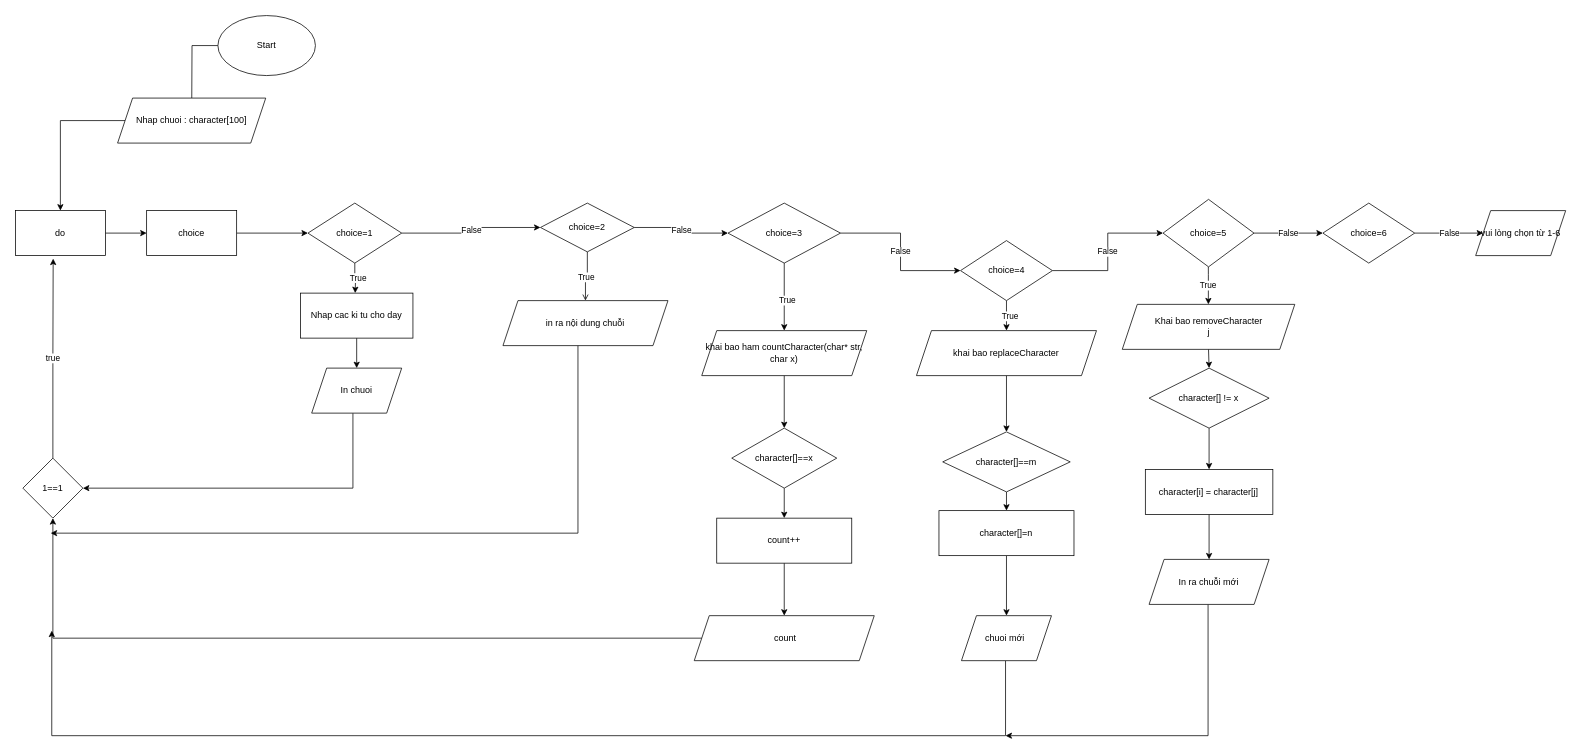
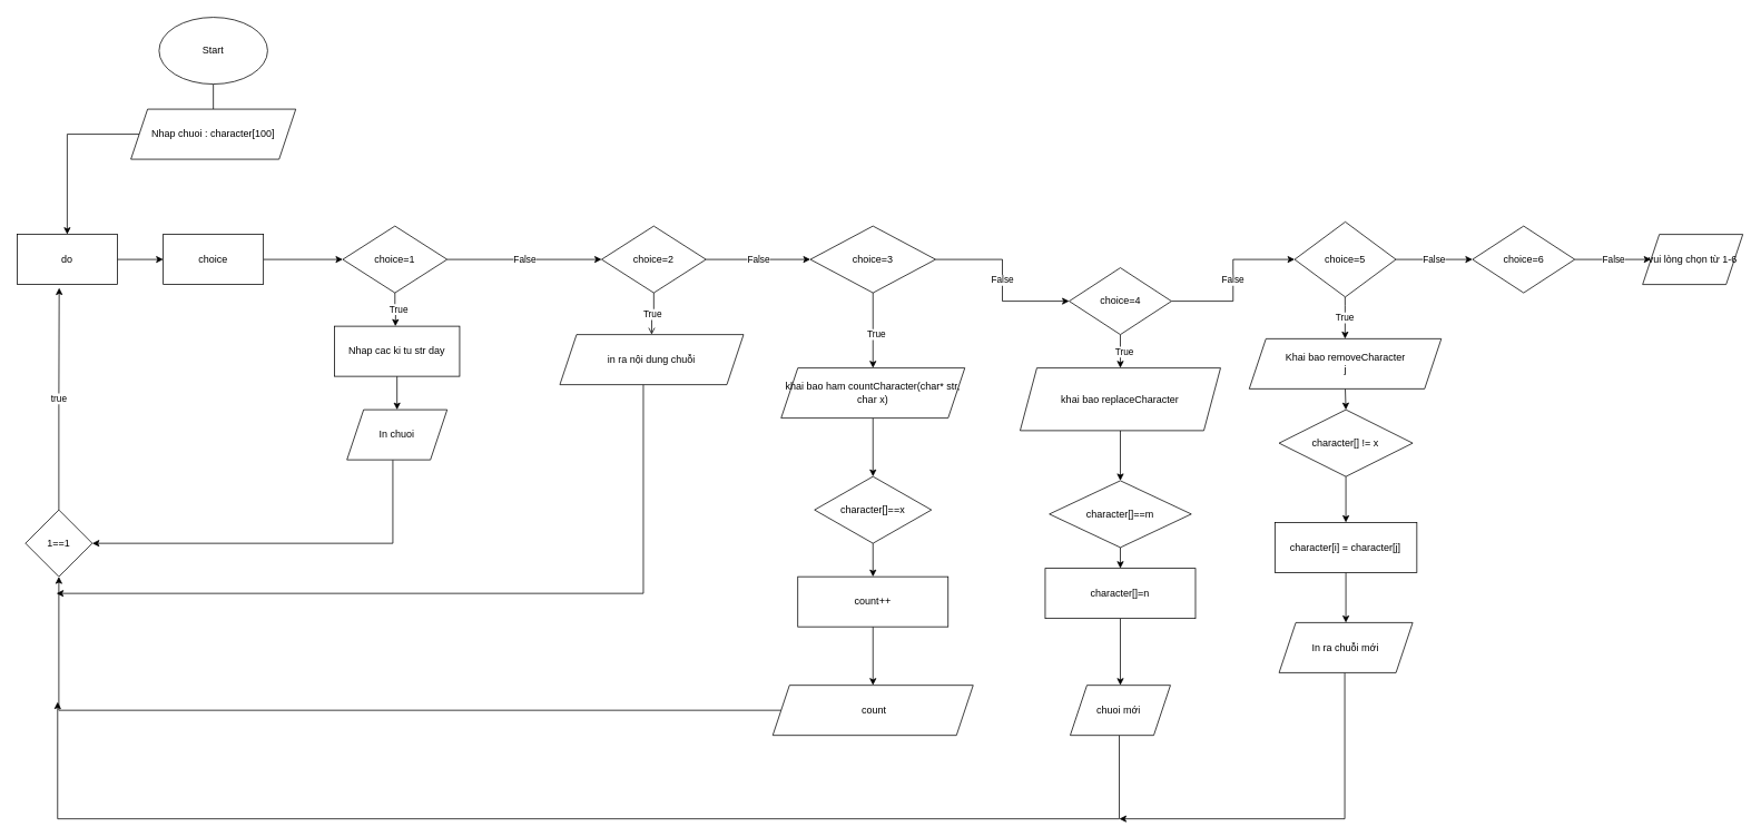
- <mxCell id="3" value="Start" style="ellipse;whiteSpace=wrap;html=1;" vertex="1" parent="1"><mxGeometry x="290" y="20" width="130" height="80" as="geometry" /></mxCell>
+ <mxCell id="3" value="Start" style="ellipse;whiteSpace=wrap;html=1;" vertex="1" parent="1"><mxGeometry x="190" y="20" width="130" height="80" as="geometry" /></mxCell>
- <mxCell id="13" value="choice=2" style="rhombus;whiteSpace=wrap;html=1;" vertex="1" parent="1"><mxGeometry x="720" y="270" width="125" height="65" as="geometry" /></mxCell>
+ <mxCell id="13" value="choice=2" style="rhombus;whiteSpace=wrap;html=1;" vertex="1" parent="1"><mxGeometry x="720" y="270" width="125" height="80" as="geometry" /></mxCell>
- <mxCell id="21" value="Nhap cac ki tu cho day" style="rounded=0;whiteSpace=wrap;html=1;" vertex="1" parent="1"><mxGeometry x="400" y="390" width="150" height="60" as="geometry" /></mxCell>
+ <mxCell id="21" value="Nhap cac ki tu str day" style="rounded=0;whiteSpace=wrap;html=1;" vertex="1" parent="1"><mxGeometry x="400" y="390" width="150" height="60" as="geometry" /></mxCell>
- <mxCell id="32" value="khai bao&amp;nbsp;replaceCharacter" style="shape=parallelogram;perimeter=parallelogramPerimeter;whiteSpace=wrap;html=1;fixedSize=1;" vertex="1" parent="1"><mxGeometry x="1221.25" y="440" width="240" height="60" as="geometry" /></mxCell>
+ <mxCell id="32" value="khai bao&amp;nbsp;replaceCharacter" style="shape=parallelogram;perimeter=parallelogramPerimeter;whiteSpace=wrap;html=1;fixedSize=1;" vertex="1" parent="1"><mxGeometry x="1221.25" y="440" width="240" height="75" as="geometry" /></mxCell>
